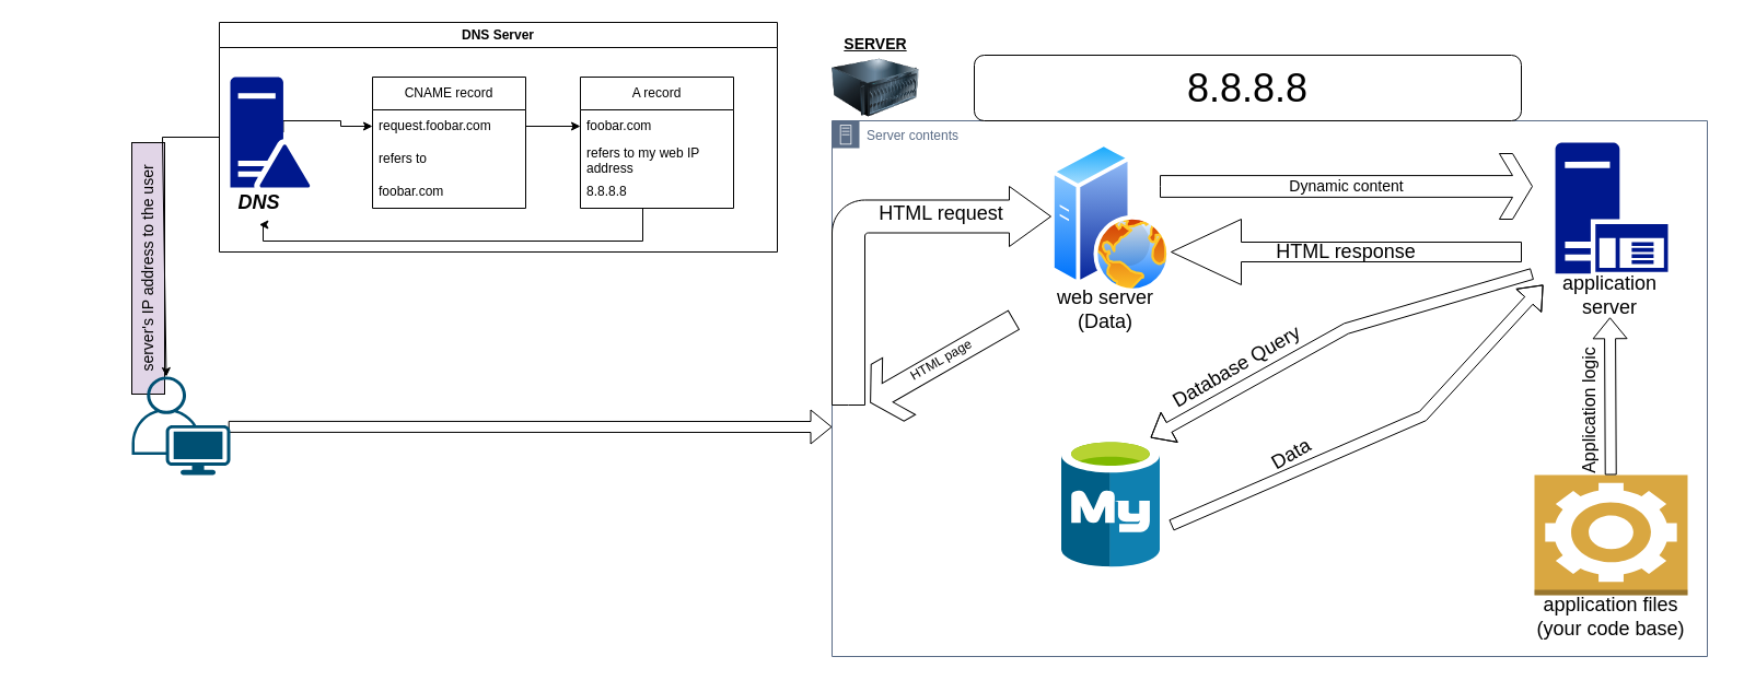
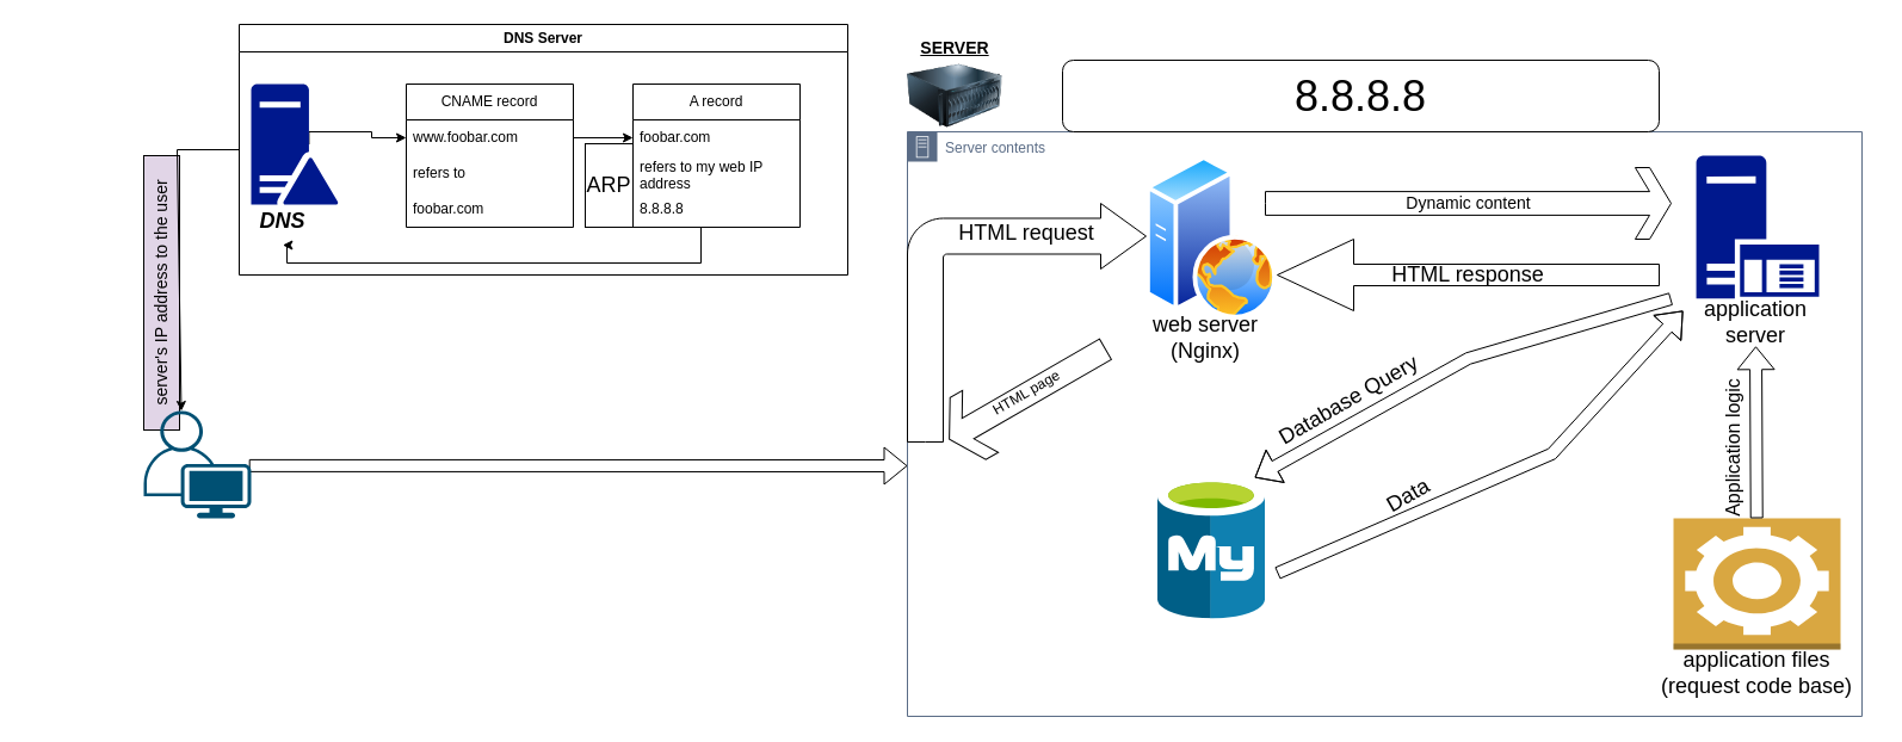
- <mxCell id="37" value="request.foobar.com&lt;br&gt;" style="text;strokeColor=none;fillColor=none;align=left;verticalAlign=middle;spacingLeft=4;spacingRight=4;overflow=hidden;points=[[0,0.5],[1,0.5]];portConstraint=eastwest;rotatable=0;whiteSpace=wrap;html=1;" vertex="1" parent="36"><mxGeometry y="30" width="140" height="30" as="geometry" /></mxCell>
+ <mxCell id="37" value="www.foobar.com&lt;br&gt;" style="text;strokeColor=none;fillColor=none;align=left;verticalAlign=middle;spacingLeft=4;spacingRight=4;overflow=hidden;points=[[0,0.5],[1,0.5]];portConstraint=eastwest;rotatable=0;whiteSpace=wrap;html=1;" vertex="1" parent="36"><mxGeometry y="30" width="140" height="30" as="geometry" /></mxCell>
+ <mxCell id="45" value="&lt;font style=&quot;font-size: 18px;&quot;&gt;ARP&lt;/font&gt;" style="rounded=0;whiteSpace=wrap;html=1;" vertex="1" parent="30"><mxGeometry x="290" y="100" width="40" height="70" as="geometry" /></mxCell>
- <mxCell id="12" value="&lt;font style=&quot;font-size: 18px;&quot;&gt;web server (Data)&lt;/font&gt;" style="text;strokeColor=none;align=center;fillColor=none;html=1;verticalAlign=middle;whiteSpace=wrap;rounded=0;movable=1;resizable=1;rotatable=1;deletable=1;editable=1;locked=0;connectable=1;" vertex="1" parent="10"><mxGeometry y="137.5" width="120" height="30" as="geometry" /></mxCell>
+ <mxCell id="12" value="&lt;font style=&quot;font-size: 18px;&quot;&gt;web server (Nginx)&lt;/font&gt;" style="text;strokeColor=none;align=center;fillColor=none;html=1;verticalAlign=middle;whiteSpace=wrap;rounded=0;movable=1;resizable=1;rotatable=1;deletable=1;editable=1;locked=0;connectable=1;" vertex="1" parent="10"><mxGeometry y="137.5" width="120" height="30" as="geometry" /></mxCell>
- <mxCell id="21" value="&lt;font style=&quot;font-size: 18px;&quot;&gt;application files &lt;br&gt;(your code base)&lt;/font&gt;" style="text;strokeColor=none;align=center;fillColor=none;html=1;verticalAlign=middle;whiteSpace=wrap;rounded=0;" vertex="1" parent="19"><mxGeometry y="100" width="200" height="60" as="geometry" /></mxCell>
+ <mxCell id="21" value="&lt;font style=&quot;font-size: 18px;&quot;&gt;application files &lt;br&gt;(request code base)&lt;/font&gt;" style="text;strokeColor=none;align=center;fillColor=none;html=1;verticalAlign=middle;whiteSpace=wrap;rounded=0;" vertex="1" parent="19"><mxGeometry y="100" width="200" height="60" as="geometry" /></mxCell>
